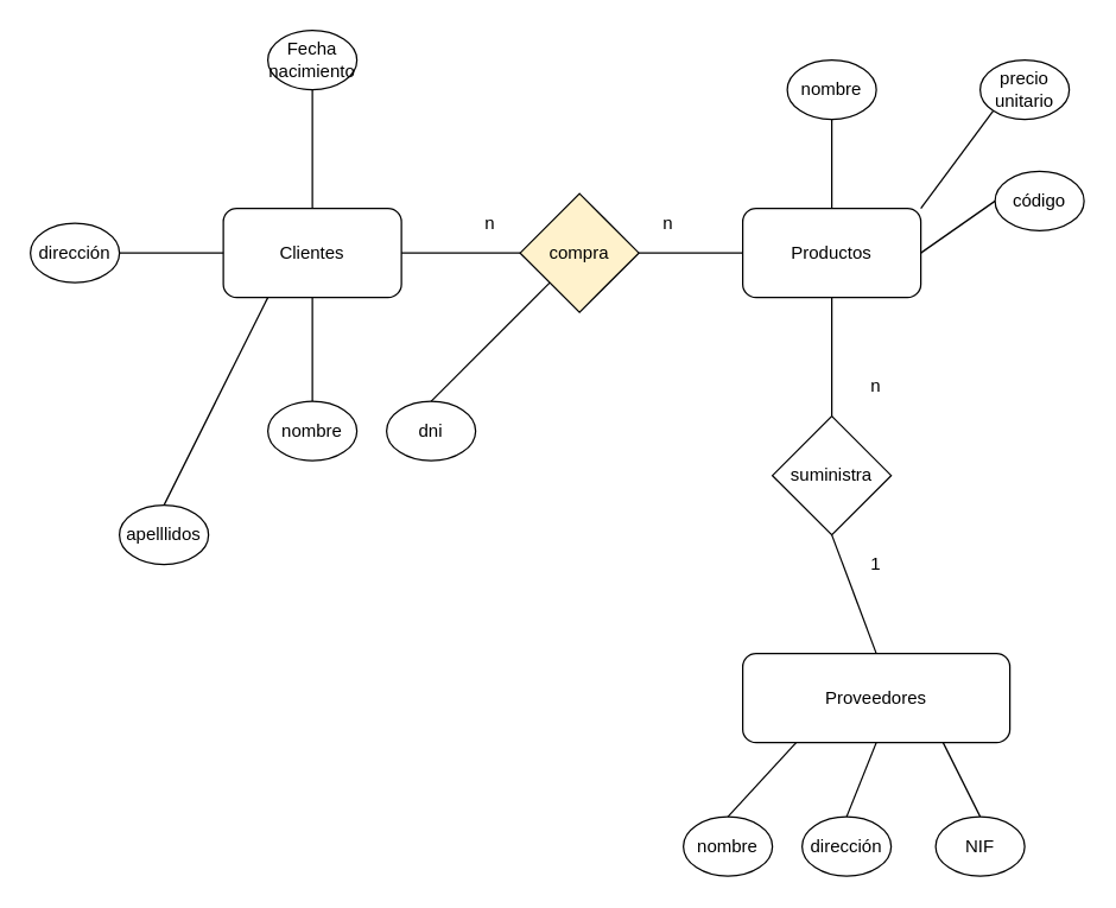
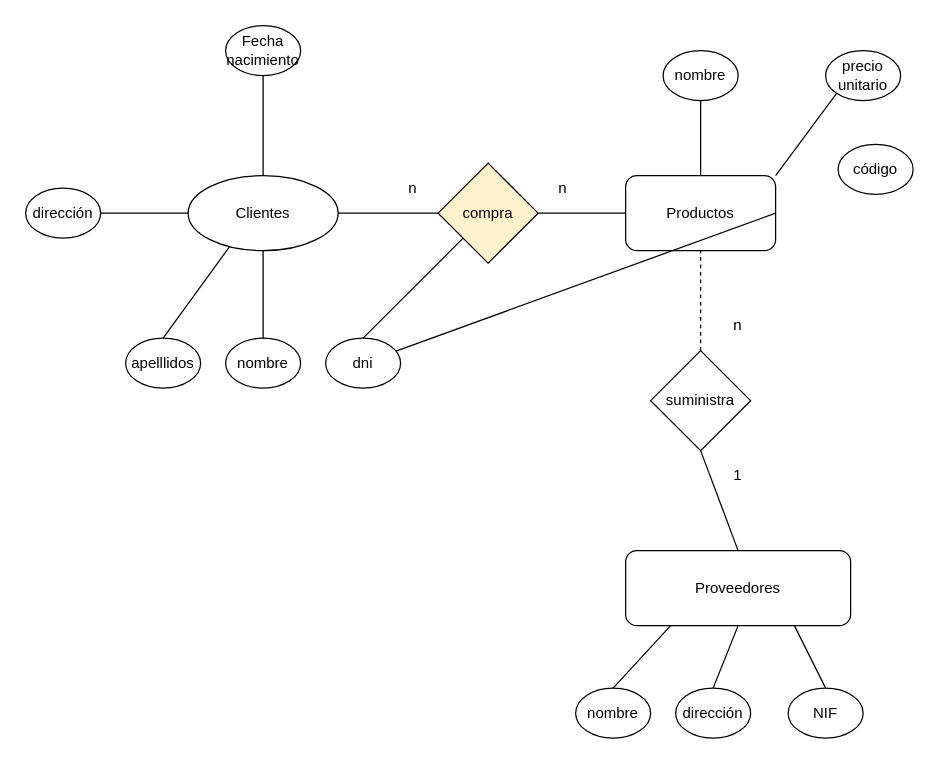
- <mxCell id="28" value="" style="endArrow=none;html=1;exitX=1;exitY=0.5;exitDx=0;exitDy=0;entryX=0;entryY=0.5;entryDx=0;entryDy=0;" edge="1" parent="1" source="5" target="26"><mxGeometry width="50" height="50" relative="1" as="geometry"><mxPoint x="540" y="110" as="sourcePoint" /><mxPoint x="590" y="60" as="targetPoint" /></mxGeometry></mxCell>
+ <mxCell id="28" value="" style="endArrow=none;html=1;exitX=1;exitY=0.5;exitDx=0;exitDy=0;" edge="1" parent="1" source="5" target="19"><mxGeometry width="50" height="50" relative="1" as="geometry"><mxPoint x="540" y="110" as="sourcePoint" /><mxPoint x="590" y="60" as="targetPoint" /></mxGeometry></mxCell>
- <mxCell id="2" value="Clientes" style="rounded=1;whiteSpace=wrap;html=1;" vertex="1" parent="1"><mxGeometry x="150" y="140" width="120" height="60" as="geometry" /></mxCell>
+ <mxCell id="2" value="Clientes" style="ellipse;whiteSpace=wrap;html=1;" vertex="1" parent="1"><mxGeometry x="150" y="140" width="120" height="60" as="geometry" /></mxCell>
- <mxCell id="10" value="" style="endArrow=none;html=1;exitX=0.5;exitY=0;exitDx=0;exitDy=0;entryX=0.5;entryY=1;entryDx=0;entryDy=0;" edge="1" parent="1" source="9" target="5"><mxGeometry width="50" height="50" relative="1" as="geometry"><mxPoint x="370" y="430" as="sourcePoint" /><mxPoint x="420" y="380" as="targetPoint" /></mxGeometry></mxCell>
+ <mxCell id="10" value="" style="endArrow=none;html=1;exitX=0.5;exitY=0;exitDx=0;exitDy=0;entryX=0.5;entryY=1;entryDx=0;entryDy=0;dashed=1;" edge="1" parent="1" source="9" target="5"><mxGeometry width="50" height="50" relative="1" as="geometry"><mxPoint x="370" y="430" as="sourcePoint" /><mxPoint x="420" y="380" as="targetPoint" /></mxGeometry></mxCell>
- <mxCell id="17" value="apelllidos" style="ellipse;whiteSpace=wrap;html=1;" vertex="1" parent="1"><mxGeometry x="80" y="340" width="60" height="40" as="geometry" /></mxCell>
+ <mxCell id="17" value="apelllidos" style="ellipse;whiteSpace=wrap;html=1;" vertex="1" parent="1"><mxGeometry x="100" y="270" width="60" height="40" as="geometry" /></mxCell>
